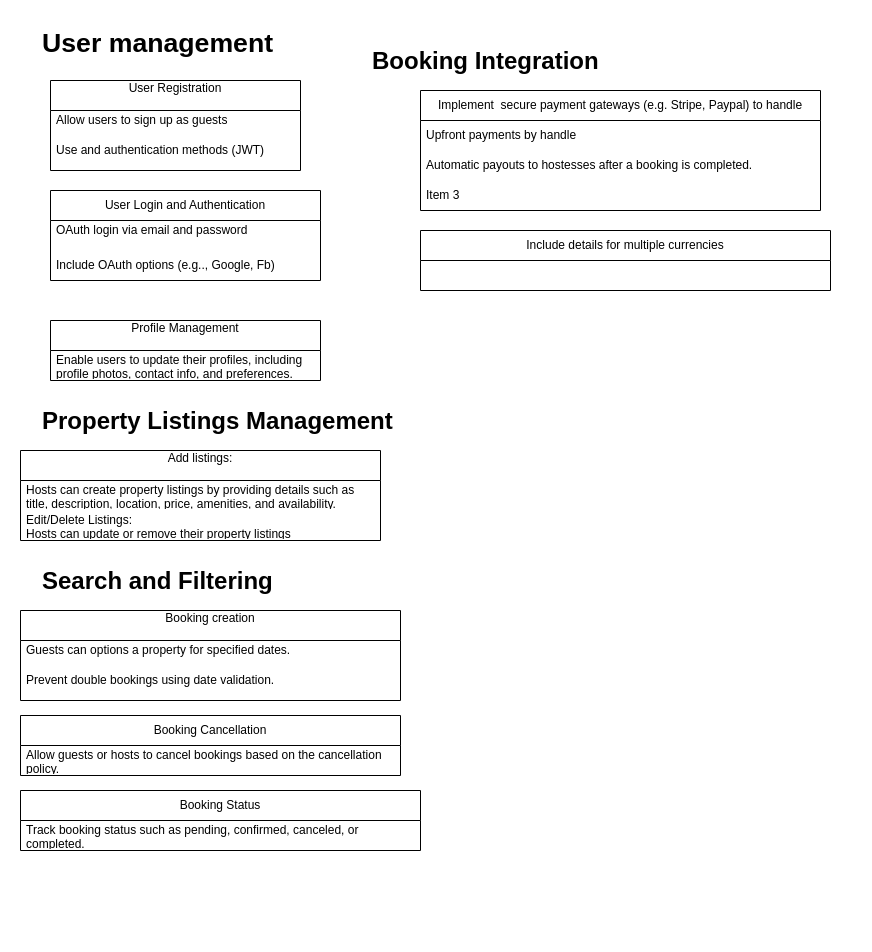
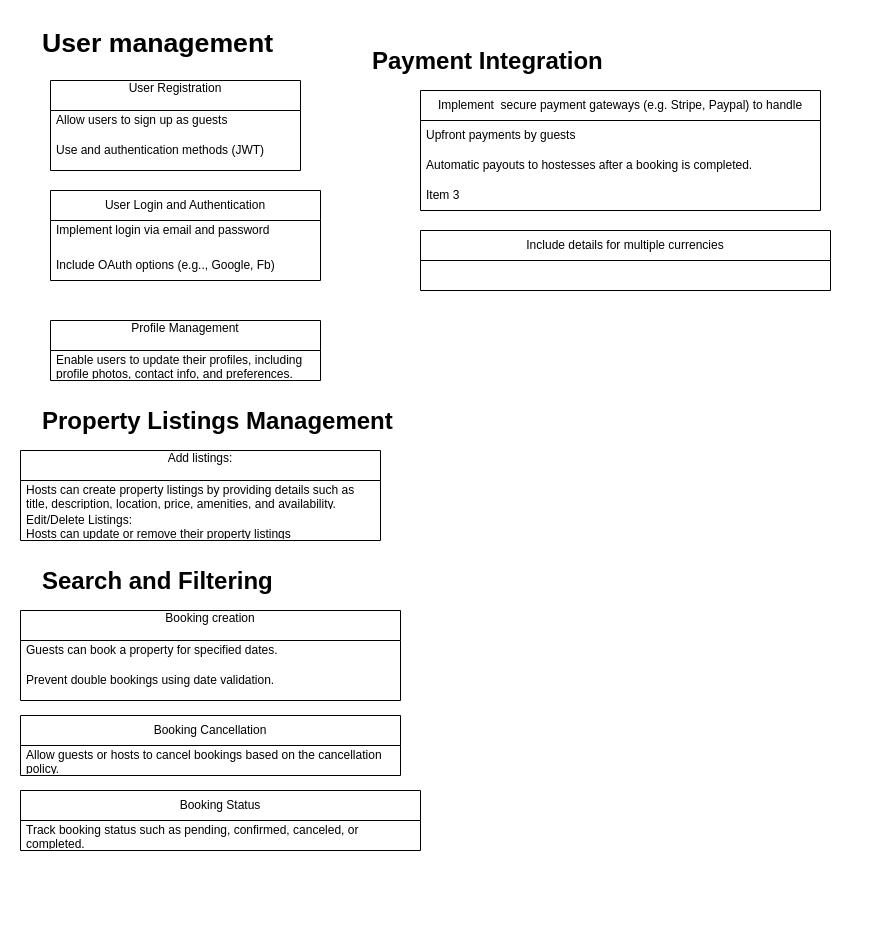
- <mxCell id="24" value="&lt;h1 style=&quot;margin-top: 0px;&quot;&gt;Booking Integration&lt;/h1&gt;&lt;h1 style=&quot;margin-top: 0px;&quot;&gt;&lt;br&gt;&lt;/h1&gt;" style="text;html=1;whiteSpace=wrap;overflow=hidden;rounded=0;" vertex="1" parent="1"><mxGeometry x="370" y="40" width="480" height="370" as="geometry" /></mxCell>
+ <mxCell id="24" value="&lt;h1 style=&quot;margin-top: 0px;&quot;&gt;Payment Integration&lt;/h1&gt;&lt;h1 style=&quot;margin-top: 0px;&quot;&gt;&lt;br&gt;&lt;/h1&gt;" style="text;html=1;whiteSpace=wrap;overflow=hidden;rounded=0;" vertex="1" parent="1"><mxGeometry x="370" y="40" width="480" height="370" as="geometry" /></mxCell>
- <mxCell id="26" value="&lt;div&gt;Upfront payments by handle&lt;/div&gt;" style="text;strokeColor=none;fillColor=none;align=left;verticalAlign=middle;spacingLeft=4;spacingRight=4;overflow=hidden;points=[[0,0.5],[1,0.5]];portConstraint=eastwest;rotatable=0;whiteSpace=wrap;html=1;" vertex="1" parent="25"><mxGeometry y="30" width="400" height="30" as="geometry" /></mxCell>
+ <mxCell id="26" value="&lt;div&gt;Upfront payments by guests&lt;/div&gt;" style="text;strokeColor=none;fillColor=none;align=left;verticalAlign=middle;spacingLeft=4;spacingRight=4;overflow=hidden;points=[[0,0.5],[1,0.5]];portConstraint=eastwest;rotatable=0;whiteSpace=wrap;html=1;" vertex="1" parent="25"><mxGeometry y="30" width="400" height="30" as="geometry" /></mxCell>
- <mxCell id="7" value="&lt;div&gt;OAuth login via email and password&lt;/div&gt;&lt;div&gt;&lt;br&gt;&lt;/div&gt;" style="text;strokeColor=none;fillColor=none;align=left;verticalAlign=middle;spacingLeft=4;spacingRight=4;overflow=hidden;points=[[0,0.5],[1,0.5]];portConstraint=eastwest;rotatable=0;whiteSpace=wrap;html=1;" vertex="1" parent="6"><mxGeometry y="30" width="270" height="30" as="geometry" /></mxCell>
+ <mxCell id="7" value="&lt;div&gt;Implement login via email and password&lt;/div&gt;&lt;div&gt;&lt;br&gt;&lt;/div&gt;" style="text;strokeColor=none;fillColor=none;align=left;verticalAlign=middle;spacingLeft=4;spacingRight=4;overflow=hidden;points=[[0,0.5],[1,0.5]];portConstraint=eastwest;rotatable=0;whiteSpace=wrap;html=1;" vertex="1" parent="6"><mxGeometry y="30" width="270" height="30" as="geometry" /></mxCell>
- <mxCell id="18" value="&lt;div&gt;Guests can options a property for specified dates.&lt;/div&gt;&lt;div&gt;&lt;br&gt;&lt;/div&gt;" style="text;strokeColor=none;fillColor=none;align=left;verticalAlign=middle;spacingLeft=4;spacingRight=4;overflow=hidden;points=[[0,0.5],[1,0.5]];portConstraint=eastwest;rotatable=0;whiteSpace=wrap;html=1;" vertex="1" parent="17"><mxGeometry y="30" width="380" height="30" as="geometry" /></mxCell>
+ <mxCell id="18" value="&lt;div&gt;Guests can book a property for specified dates.&lt;/div&gt;&lt;div&gt;&lt;br&gt;&lt;/div&gt;" style="text;strokeColor=none;fillColor=none;align=left;verticalAlign=middle;spacingLeft=4;spacingRight=4;overflow=hidden;points=[[0,0.5],[1,0.5]];portConstraint=eastwest;rotatable=0;whiteSpace=wrap;html=1;" vertex="1" parent="17"><mxGeometry y="30" width="380" height="30" as="geometry" /></mxCell>
